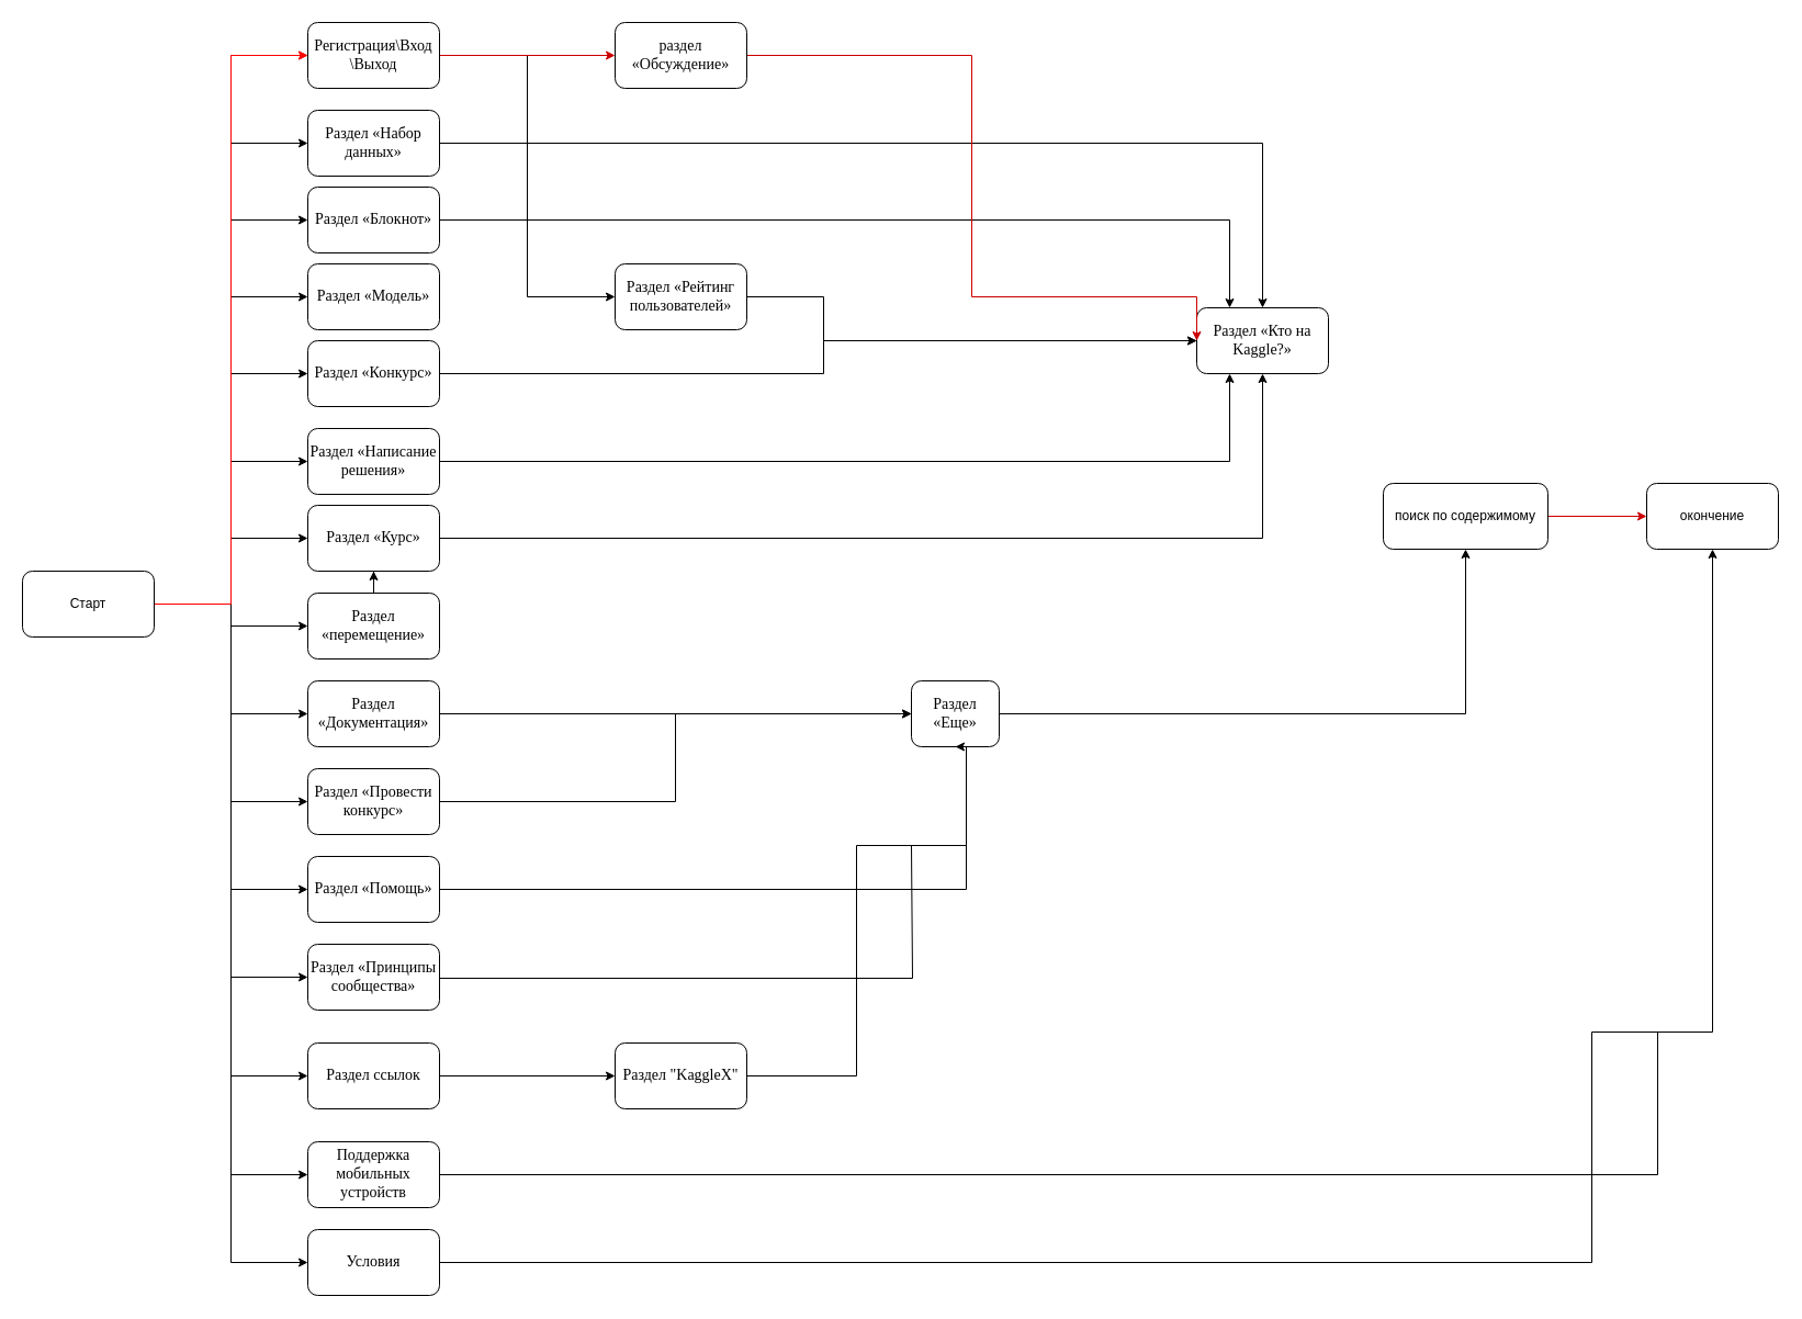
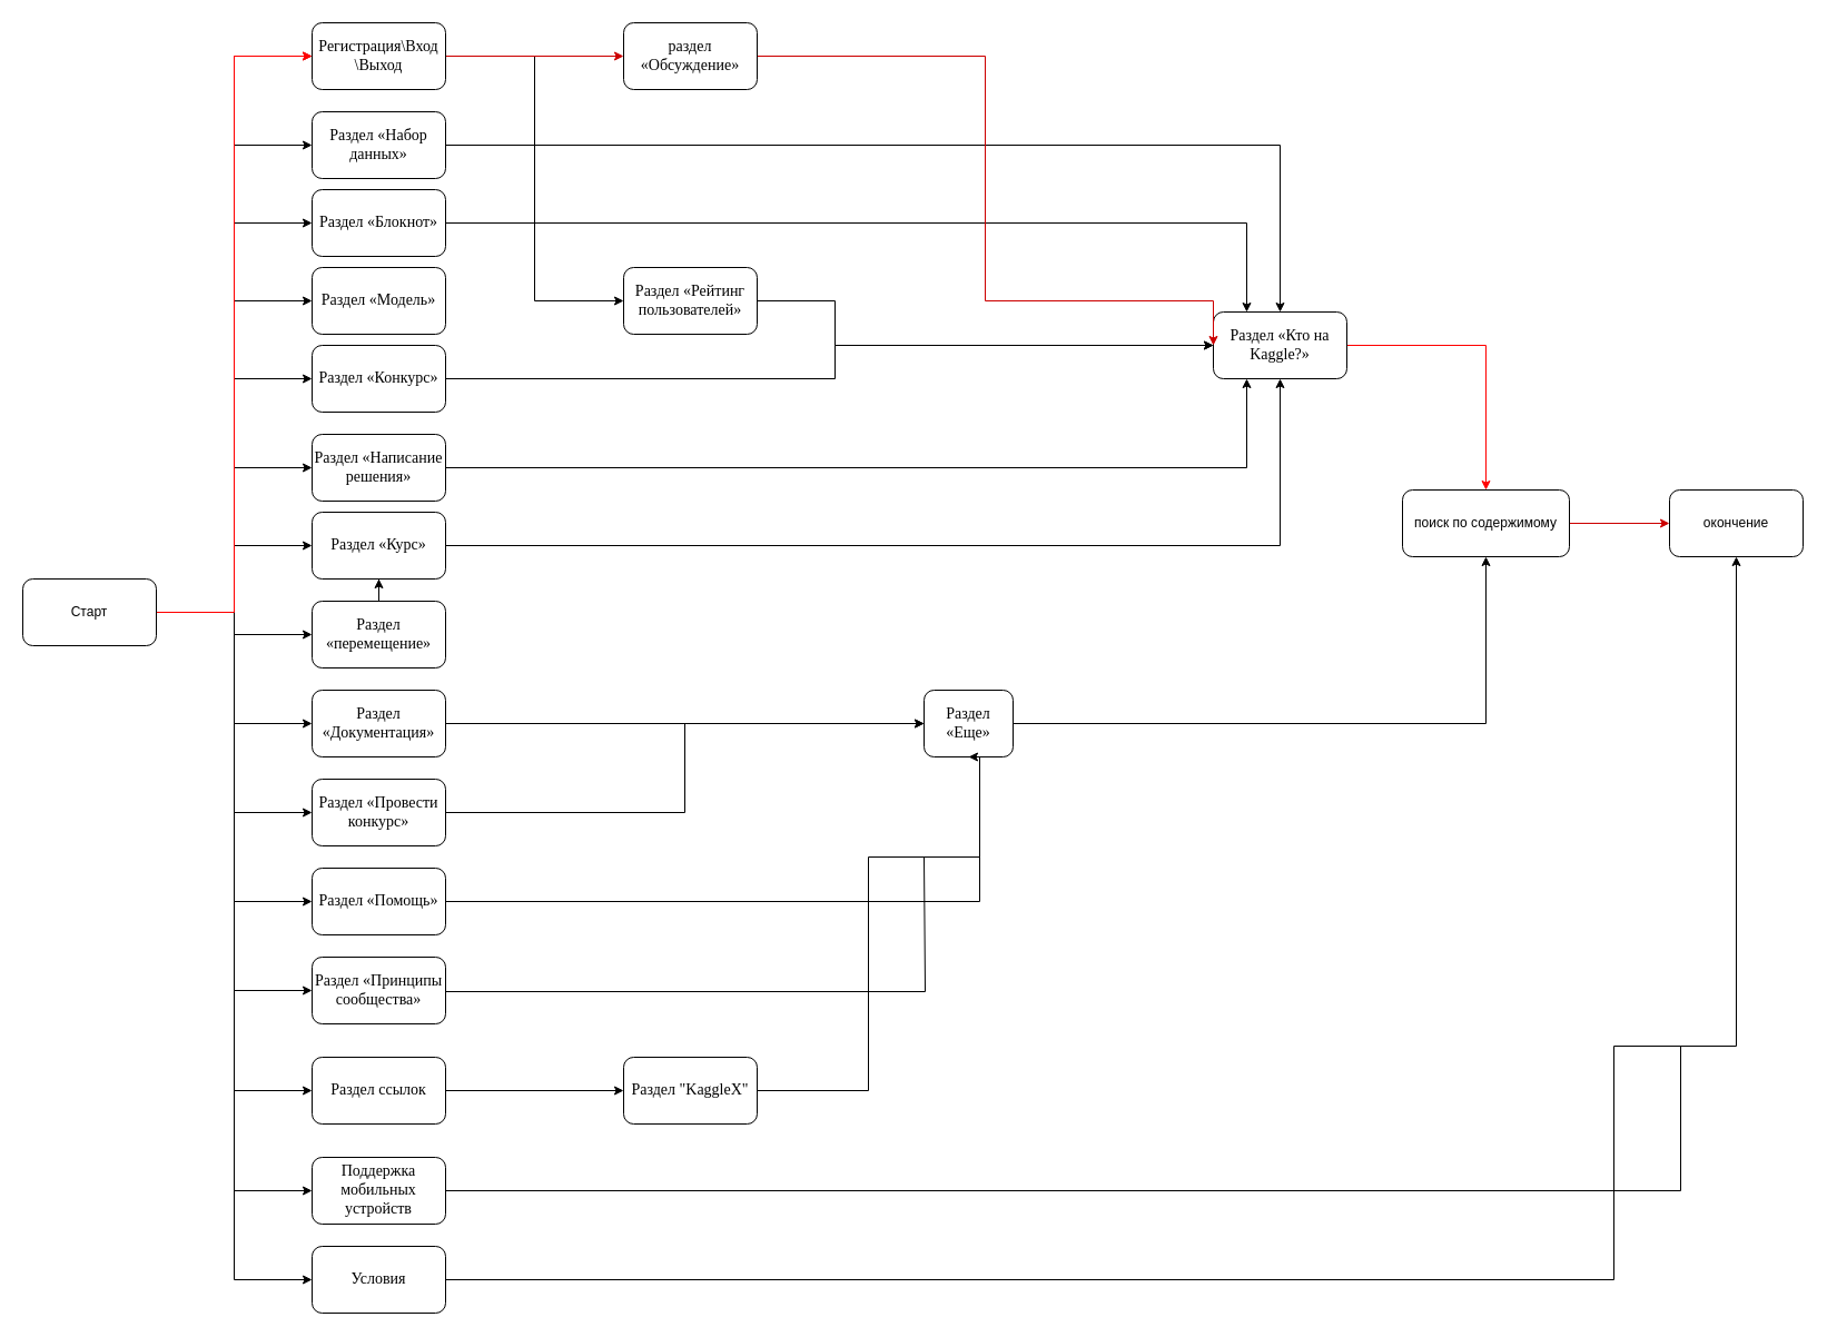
+ <mxCell id="24" style="edgeStyle=orthogonalEdgeStyle;rounded=0;orthogonalLoop=1;jettySize=auto;html=1;exitX=1;exitY=0.5;exitDx=0;exitDy=0;entryX=0.5;entryY=0;entryDx=0;entryDy=0;strokeColor=#FF0000;" edge="1" parent="1" source="25" target="23"><mxGeometry relative="1" as="geometry" /></mxCell>
